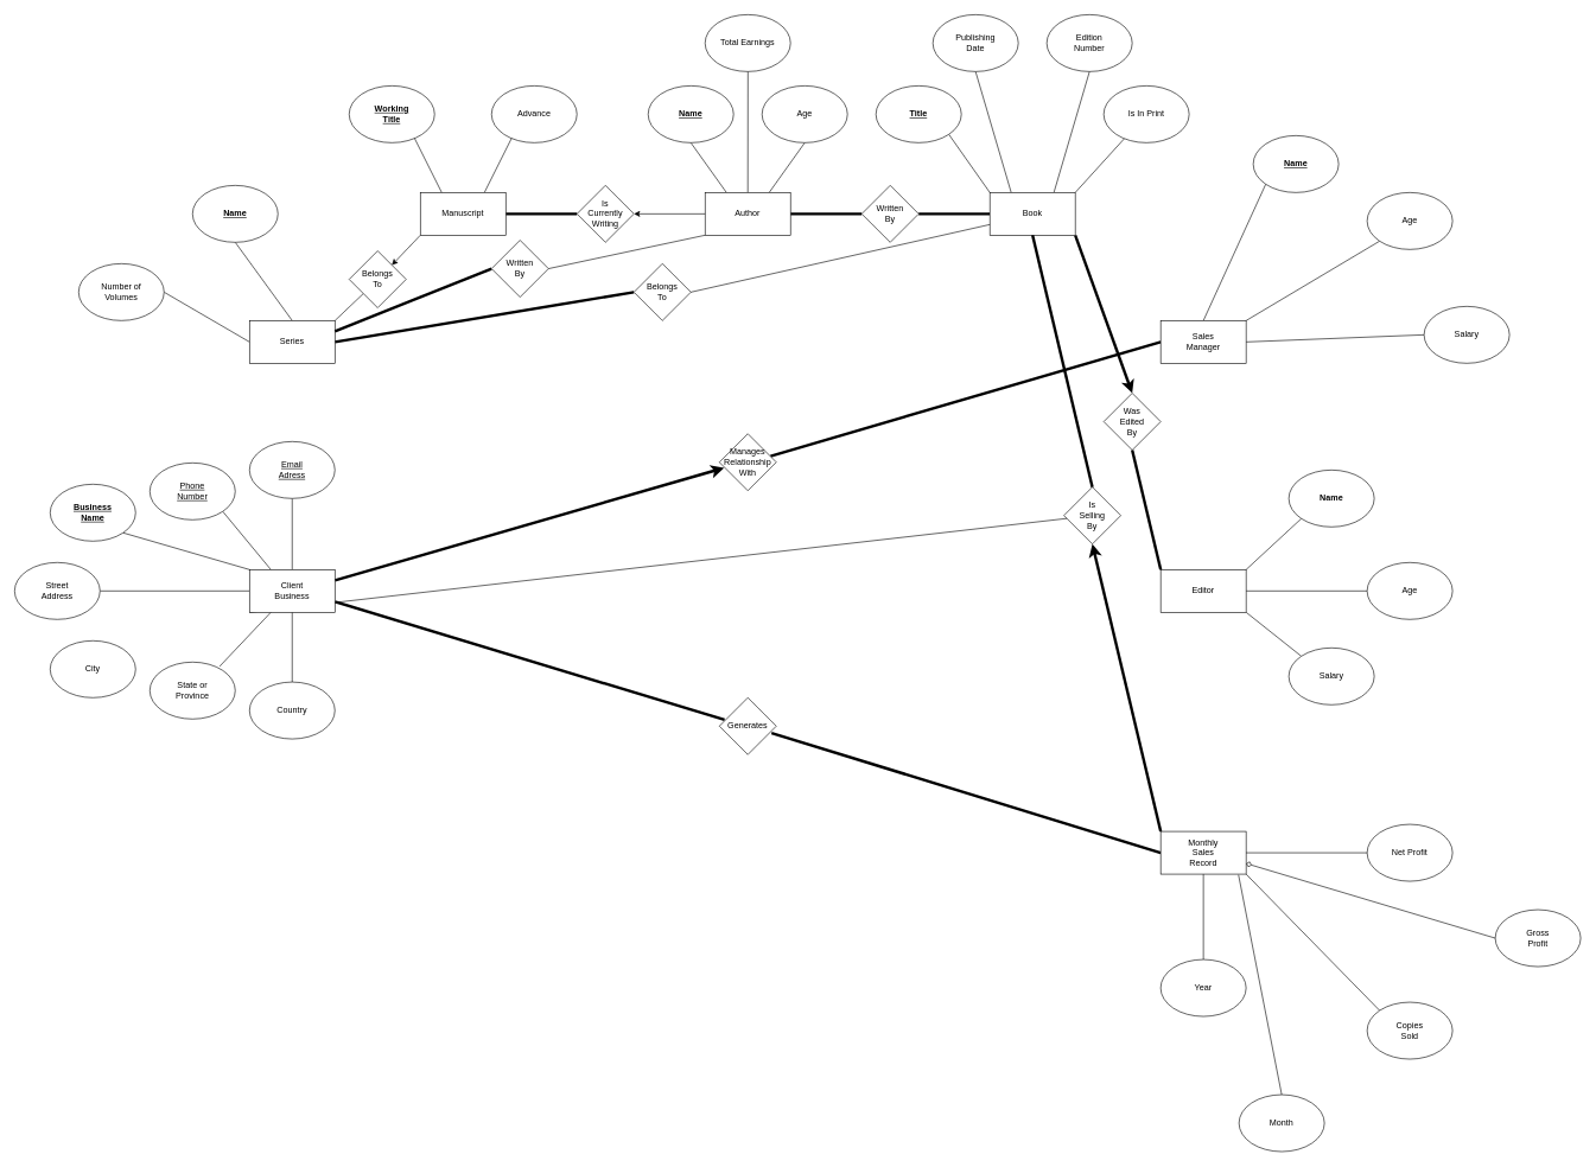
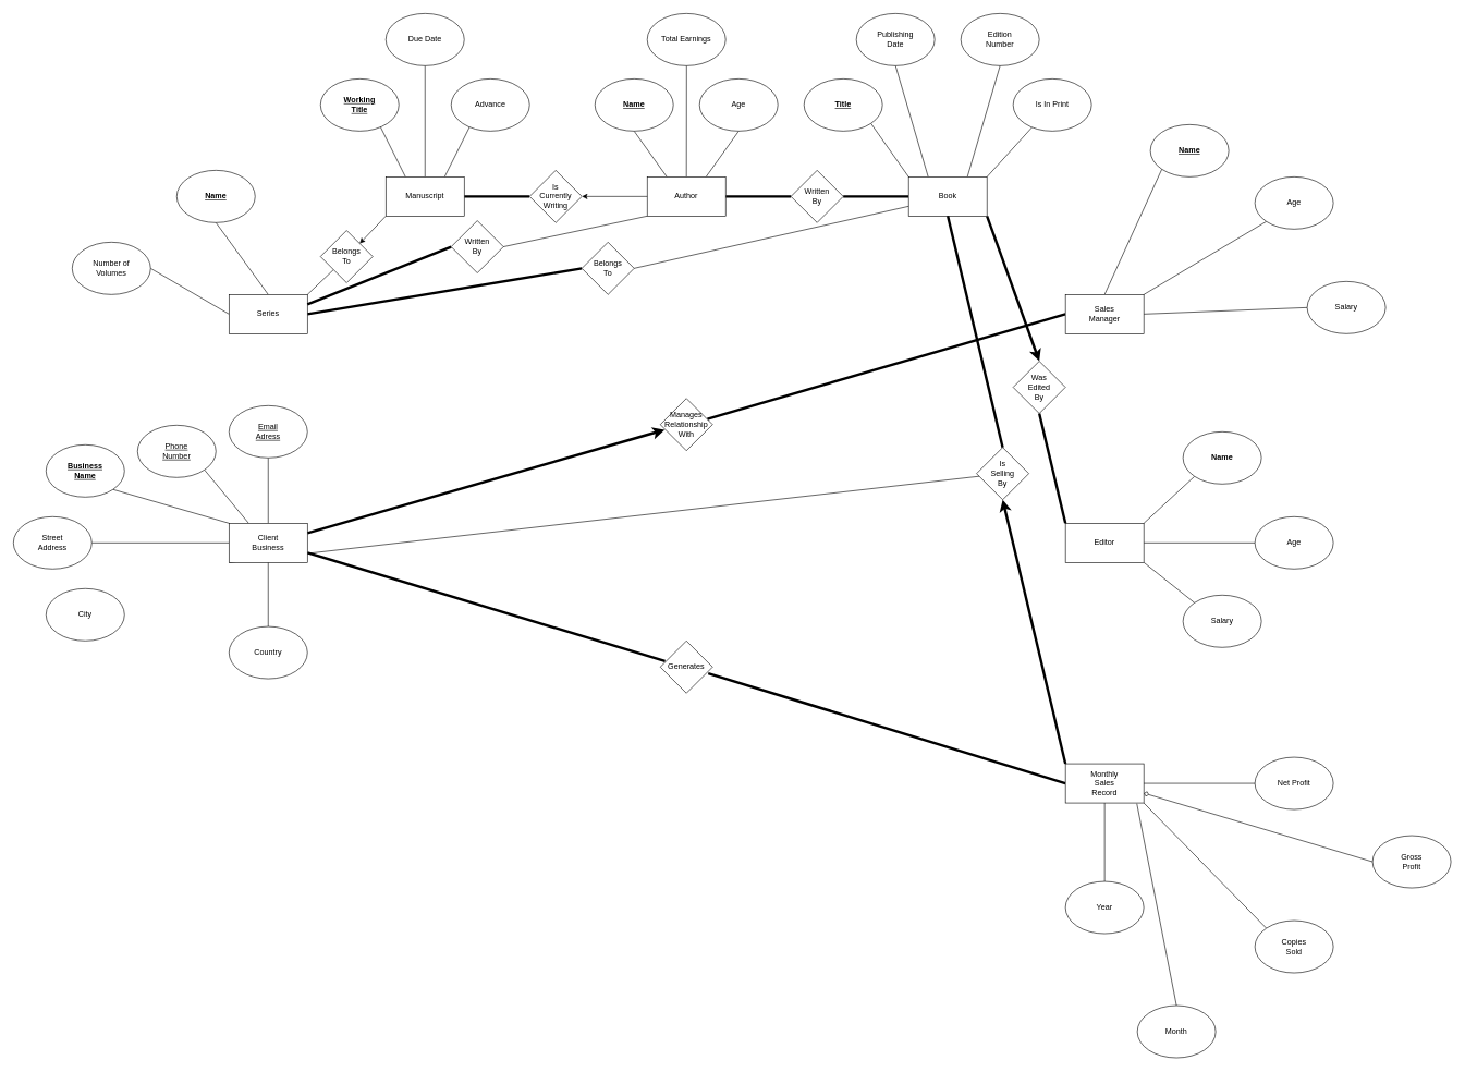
+ <mxCell id="28" value="Due Date" style="ellipse;whiteSpace=wrap;html=1;" parent="1" vertex="1"><mxGeometry x="590" y="20" width="120" height="80" as="geometry" /></mxCell>
+ <mxCell id="25" style="edgeStyle=none;html=1;exitX=0.5;exitY=0;exitDx=0;exitDy=0;entryX=0.5;entryY=1;entryDx=0;entryDy=0;endArrow=none;endFill=0;" parent="1" source="27" target="28" edge="1"><mxGeometry relative="1" as="geometry" /></mxCell>
- <mxCell id="74" style="edgeStyle=none;html=1;exitX=0.25;exitY=1;exitDx=0;exitDy=0;entryX=0.817;entryY=0.075;entryDx=0;entryDy=0;entryPerimeter=0;endArrow=none;endFill=0;" edge="1" parent="1" source="78" target="94"><mxGeometry relative="1" as="geometry" /></mxCell>
- <mxCell id="94" value="State or&lt;br&gt;Province" style="ellipse;whiteSpace=wrap;html=1;" vertex="1" parent="1"><mxGeometry x="210" y="930" width="120" height="80" as="geometry" /></mxCell>
